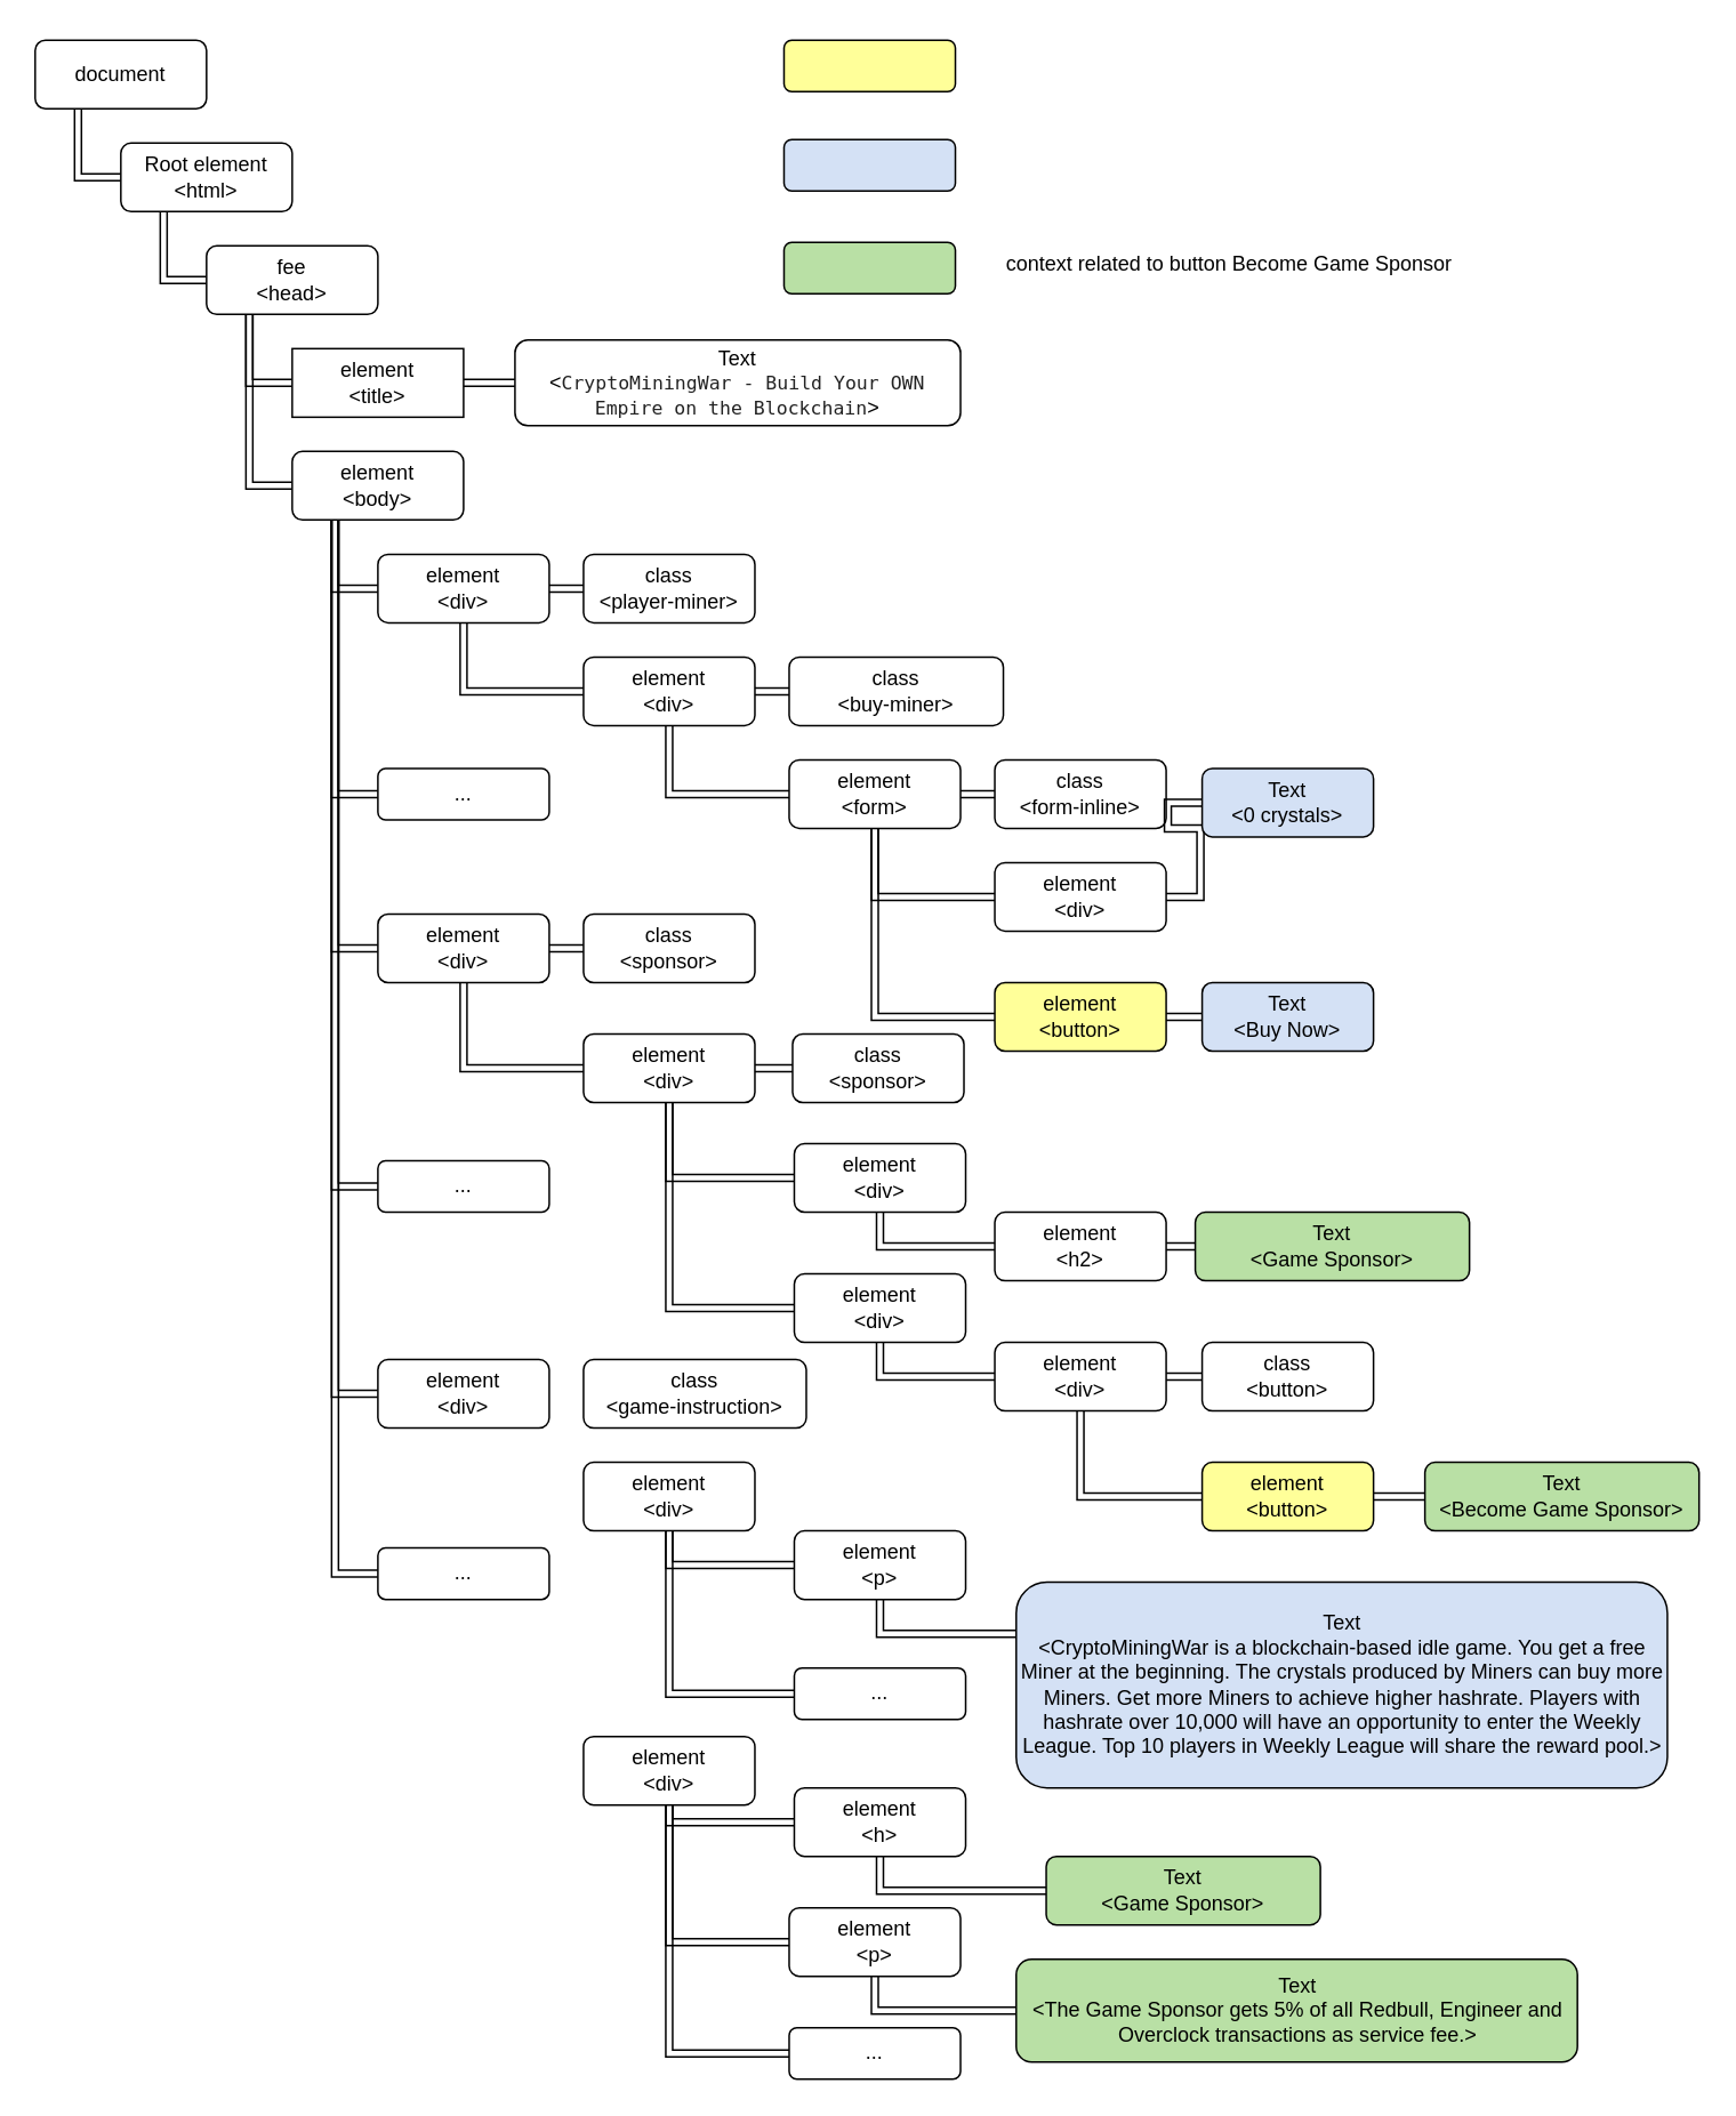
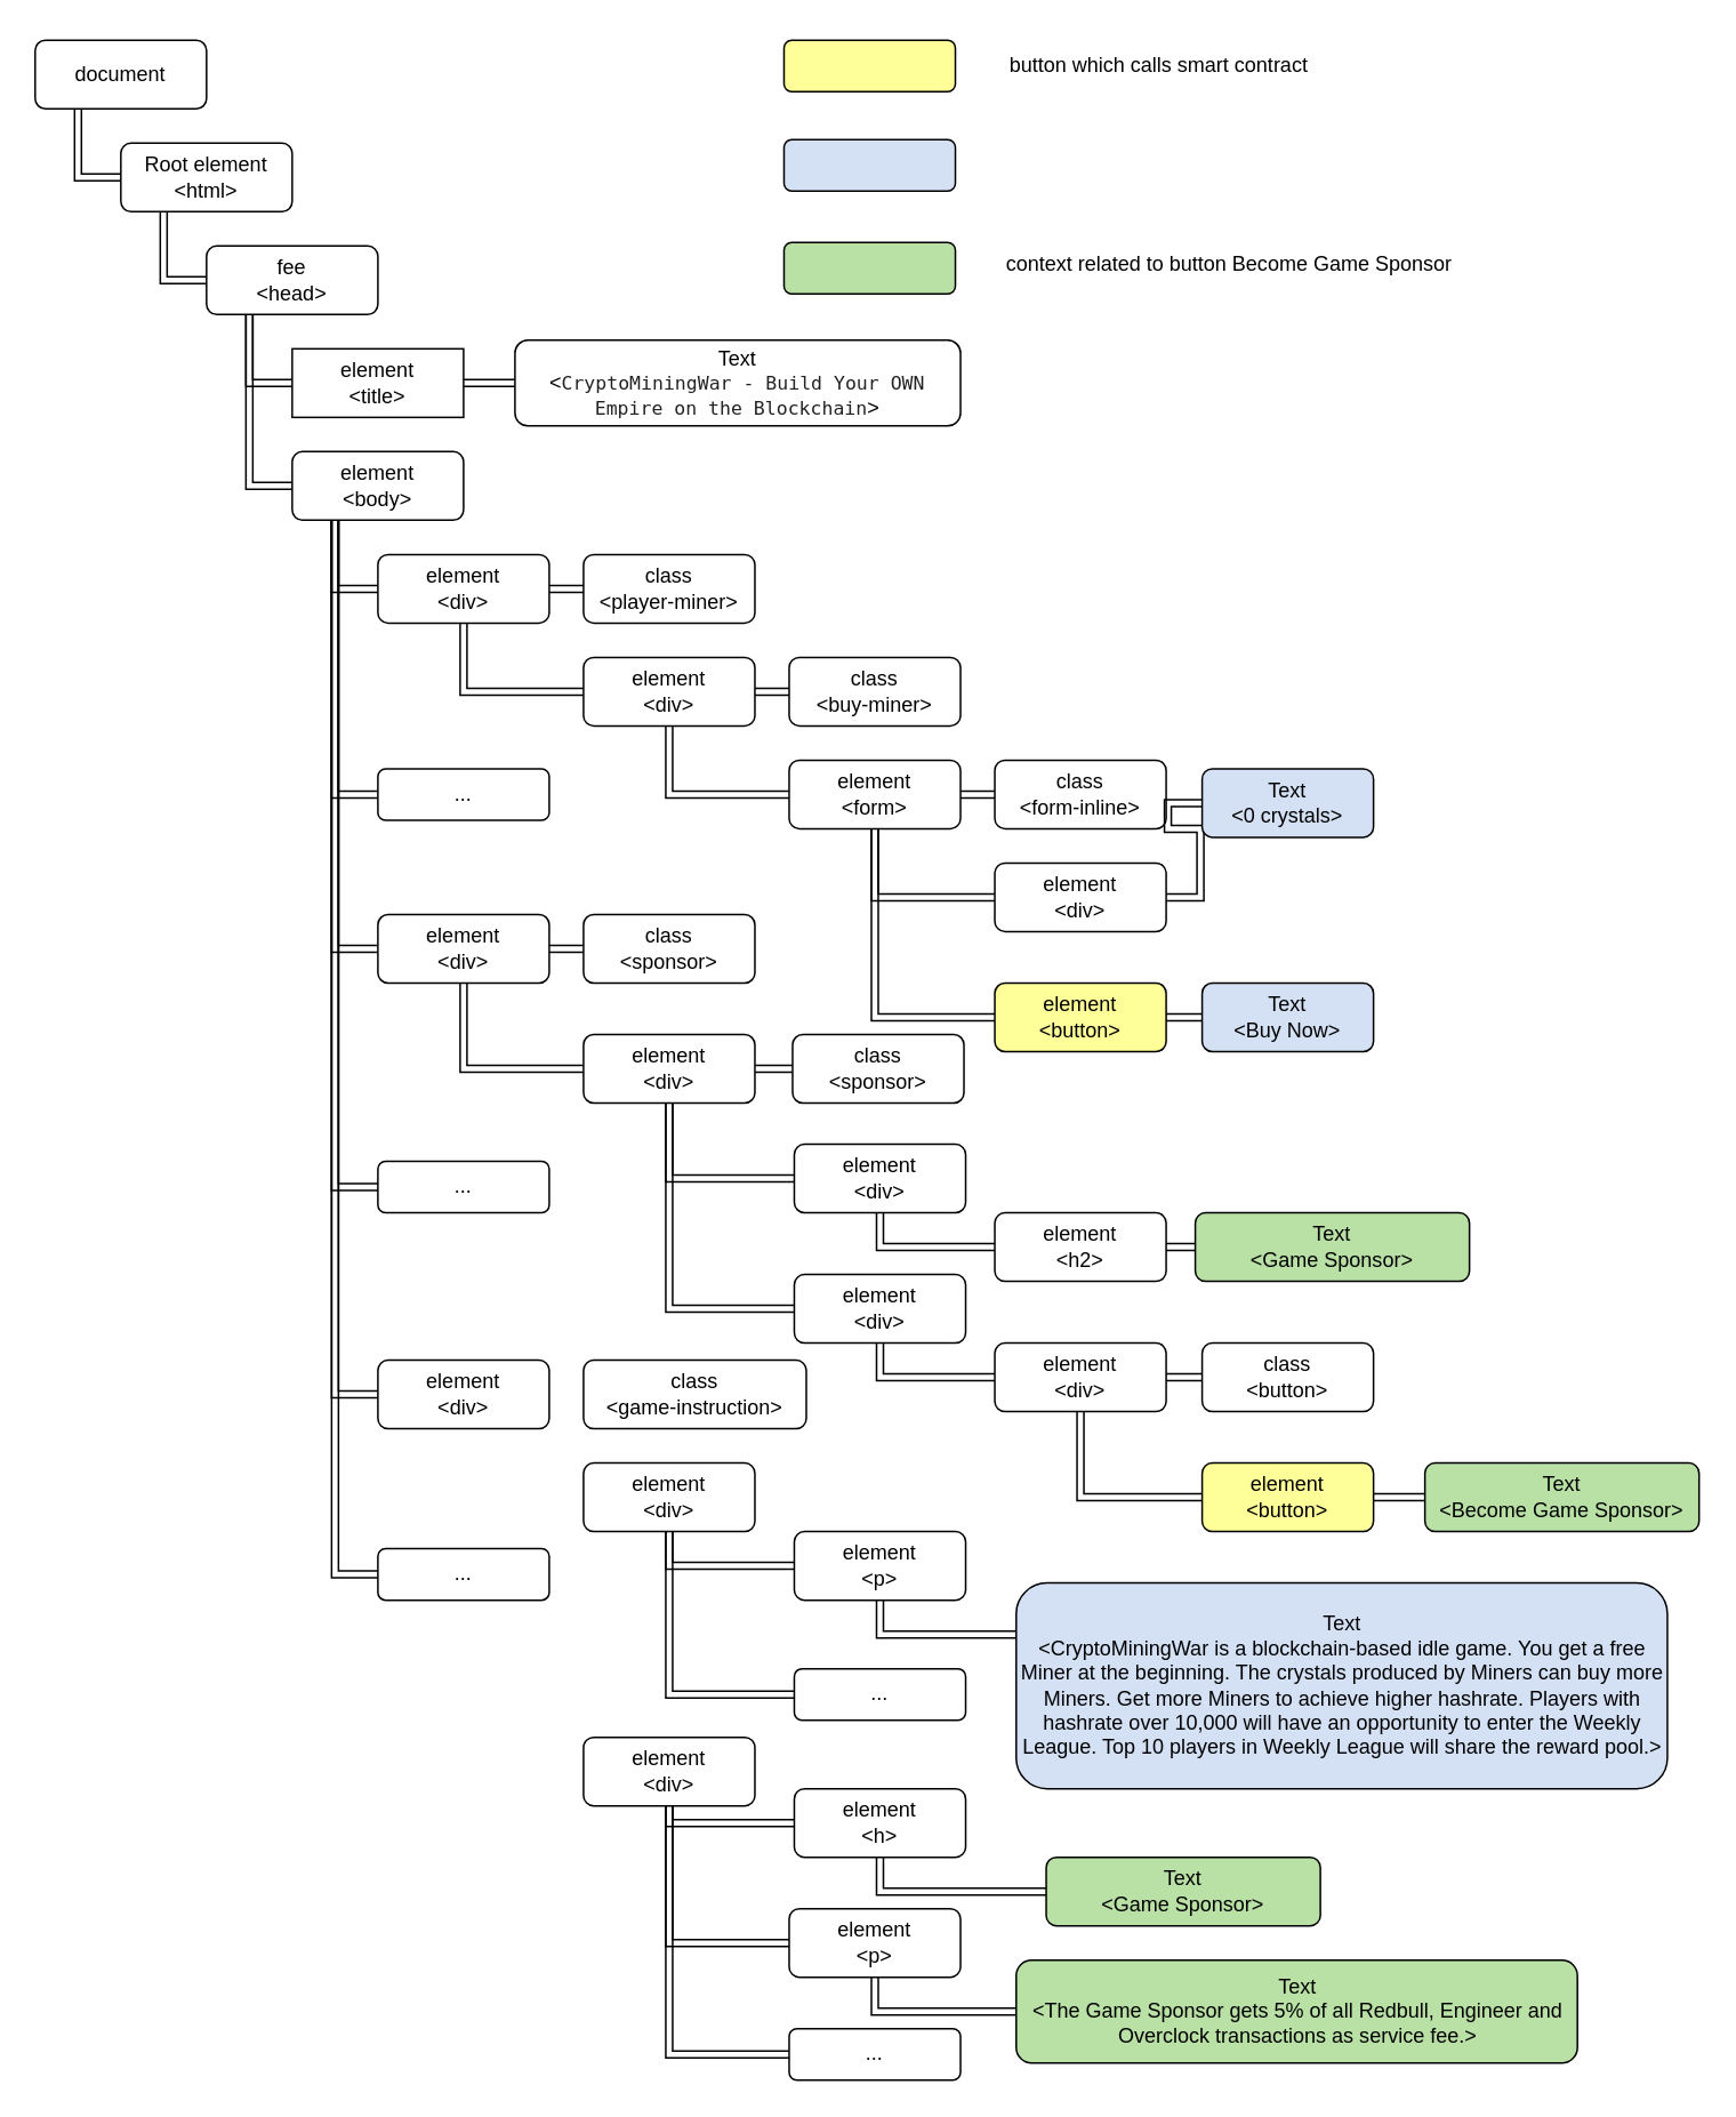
+ <mxCell id="87" value="button which calls smart contract" style="text;html=1;strokeColor=none;fillColor=none;align=center;verticalAlign=middle;whiteSpace=wrap;rounded=0;" vertex="1" parent="1"><mxGeometry x="575.5" y="20.5" width="200" height="35" as="geometry" /></mxCell>
- <mxCell id="31" value="class&lt;br&gt;&amp;lt;buy-miner&amp;gt;" style="rounded=1;whiteSpace=wrap;html=1;" vertex="1" parent="1"><mxGeometry x="460" y="383" width="125" height="40" as="geometry" /></mxCell>
+ <mxCell id="31" value="class&lt;br&gt;&amp;lt;buy-miner&amp;gt;" style="rounded=1;whiteSpace=wrap;html=1;" vertex="1" parent="1"><mxGeometry x="460" y="383" width="100" height="40" as="geometry" /></mxCell>
